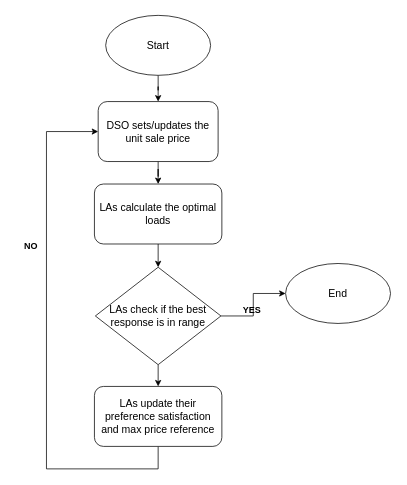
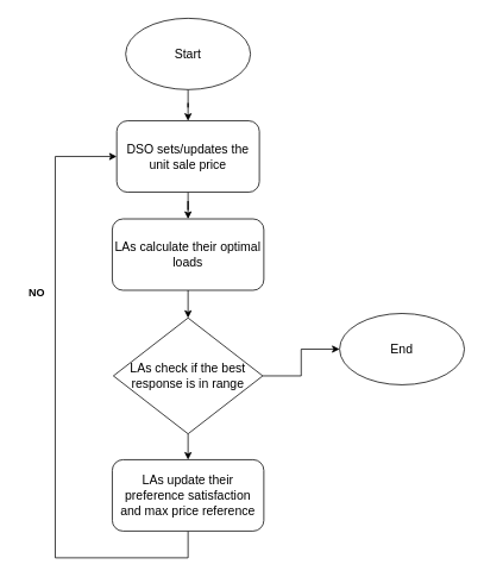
- <mxCell id="5" value="&lt;font style=&quot;font-size: 14px;&quot;&gt;LAs calculate the optimal loads&lt;/font&gt;" style="rounded=1;whiteSpace=wrap;html=1;fontSize=12;glass=0;strokeWidth=1;shadow=0;" parent="1" vertex="1"><mxGeometry x="125" y="245" width="170" height="80" as="geometry" /></mxCell>
+ <mxCell id="5" value="&lt;font style=&quot;font-size: 14px;&quot;&gt;LAs calculate their optimal loads&lt;/font&gt;" style="rounded=1;whiteSpace=wrap;html=1;fontSize=12;glass=0;strokeWidth=1;shadow=0;" parent="1" vertex="1"><mxGeometry x="125" y="245" width="170" height="80" as="geometry" /></mxCell>
- <mxCell id="12" value="&lt;b&gt;YES&lt;/b&gt;" style="text;html=1;align=center;verticalAlign=middle;resizable=0;points=[];autosize=1;strokeColor=none;fillColor=none;" parent="1" vertex="1"><mxGeometry x="310" y="399" width="50" height="30" as="geometry" /></mxCell>
